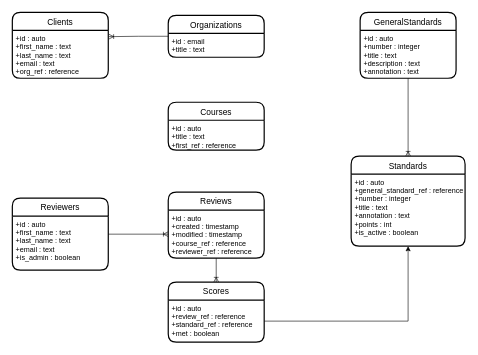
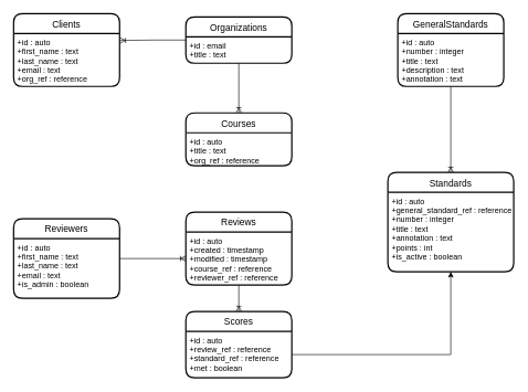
+ <mxCell id="2" style="edgeStyle=orthogonalEdgeStyle;rounded=0;orthogonalLoop=1;jettySize=auto;html=1;entryX=0.5;entryY=0;entryDx=0;entryDy=0;endArrow=ERoneToMany;endFill=0;" parent="1" source="19" target="7" edge="1"><mxGeometry relative="1" as="geometry" /></mxCell>
- <mxCell id="8" value="+id : auto&#10;+title : text&#10;+first_ref : reference&#10;&#10;" style="align=left;strokeColor=none;fillColor=none;spacingLeft=4;fontSize=12;verticalAlign=top;resizable=0;rotatable=0;part=1;" parent="7" vertex="1"><mxGeometry y="30" width="160" height="50" as="geometry" /></mxCell>
+ <mxCell id="8" value="+id : auto&#10;+title : text&#10;+org_ref : reference&#10;&#10;" style="align=left;strokeColor=none;fillColor=none;spacingLeft=4;fontSize=12;verticalAlign=top;resizable=0;rotatable=0;part=1;" parent="7" vertex="1"><mxGeometry y="30" width="160" height="50" as="geometry" /></mxCell>
